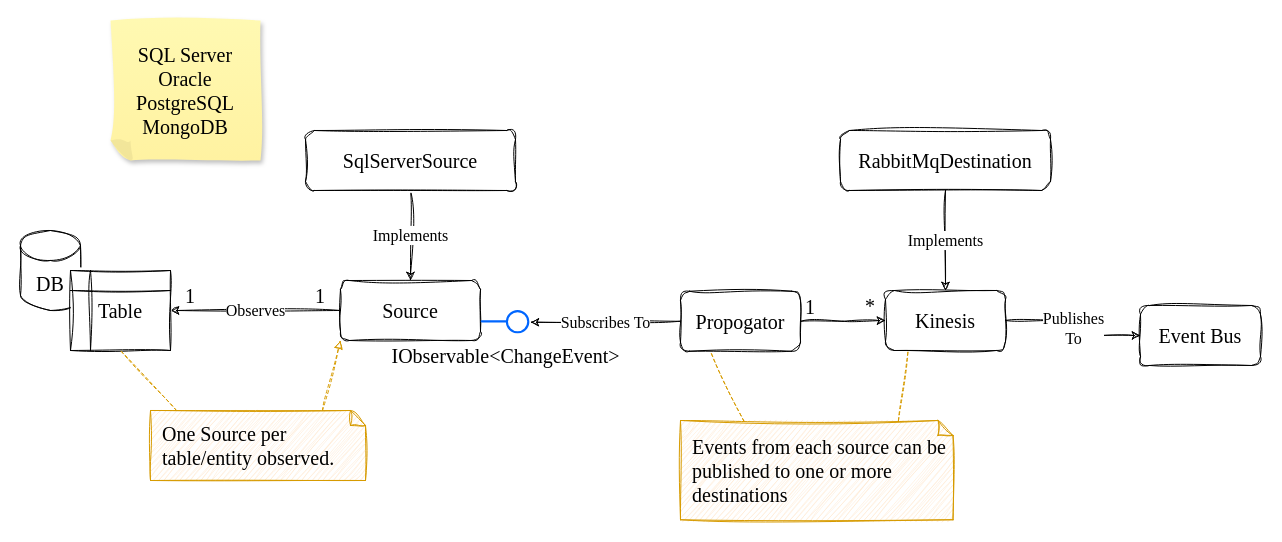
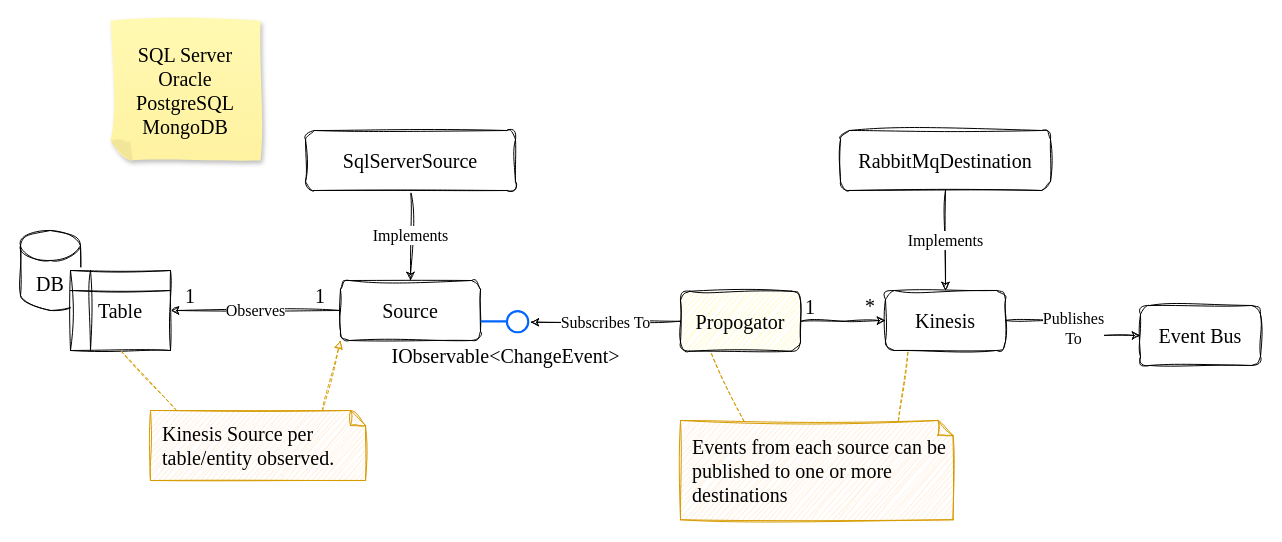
- <mxCell id="15" value="Propogator" style="rounded=1;whiteSpace=wrap;html=1;sketch=1;hachureGap=4;jiggle=2;curveFitting=1;fontFamily=Architects Daughter;fontSource=https%3A%2F%2Ffonts.googleapis.com%2Fcss%3Ffamily%3DArchitects%2BDaughter;fontSize=20;" vertex="1" parent="1"><mxGeometry x="680" y="290.75" width="120" height="60" as="geometry" /></mxCell>
+ <mxCell id="15" value="Propogator" style="rounded=1;whiteSpace=wrap;html=1;sketch=1;hachureGap=4;jiggle=2;curveFitting=1;fontFamily=Architects Daughter;fontSource=https%3A%2F%2Ffonts.googleapis.com%2Fcss%3Ffamily%3DArchitects%2BDaughter;fontSize=20;fillColor=#fff9b2;" vertex="1" parent="1"><mxGeometry x="680" y="290.75" width="120" height="60" as="geometry" /></mxCell>
- <mxCell id="17" value="One Source per table/entity observed." style="shape=note;size=15;align=left;spacingLeft=10;html=1;whiteSpace=wrap;sketch=1;hachureGap=4;jiggle=2;curveFitting=1;fontFamily=Architects Daughter;fontSource=https%3A%2F%2Ffonts.googleapis.com%2Fcss%3Ffamily%3DArchitects%2BDaughter;fontSize=20;fillColor=#ffe6cc;strokeColor=#d79b00;" vertex="1" parent="1"><mxGeometry x="150" y="410" width="215" height="70" as="geometry" /></mxCell>
+ <mxCell id="17" value="Kinesis Source per table/entity observed." style="shape=note;size=15;align=left;spacingLeft=10;html=1;whiteSpace=wrap;sketch=1;hachureGap=4;jiggle=2;curveFitting=1;fontFamily=Architects Daughter;fontSource=https%3A%2F%2Ffonts.googleapis.com%2Fcss%3Ffamily%3DArchitects%2BDaughter;fontSize=20;fillColor=#ffe6cc;strokeColor=#d79b00;" vertex="1" parent="1"><mxGeometry x="150" y="410" width="215" height="70" as="geometry" /></mxCell>
